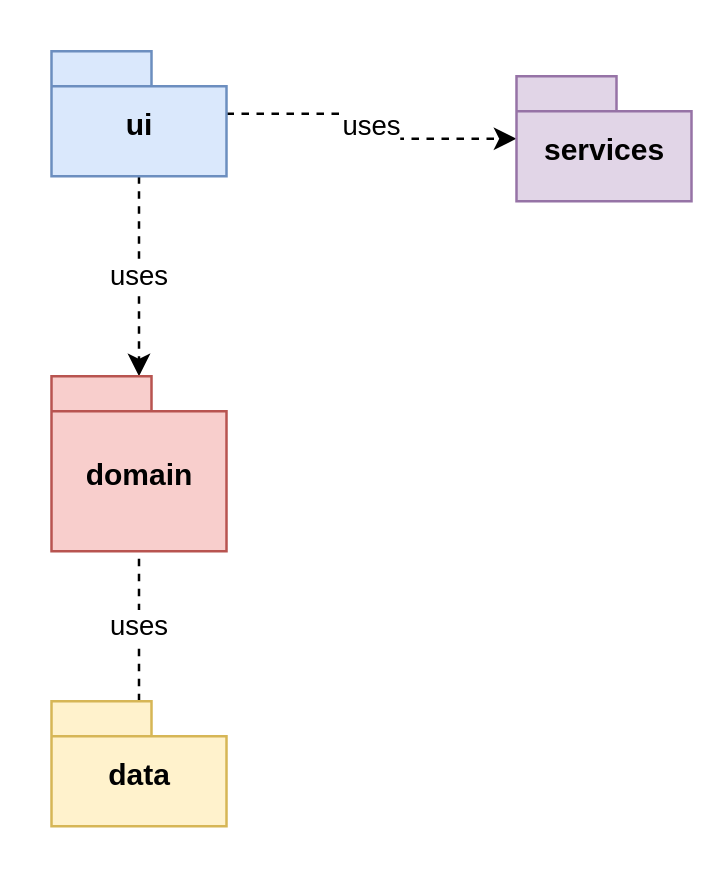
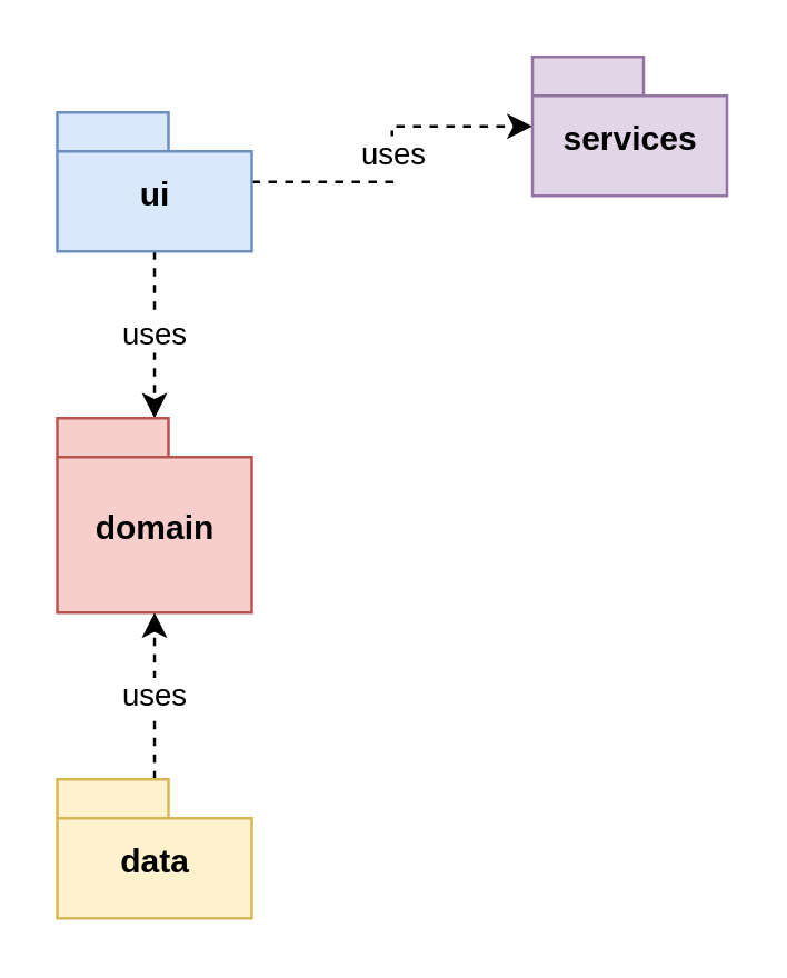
- <mxCell id="4" value="ui" style="shape=folder;fontStyle=1;spacingTop=10;tabWidth=40;tabHeight=14;tabPosition=left;html=1;fillColor=#dae8fc;strokeColor=#6c8ebf;" vertex="1" parent="1"><mxGeometry x="20" y="20" width="70" height="50" as="geometry" /></mxCell>
+ <mxCell id="4" value="ui" style="shape=folder;fontStyle=1;spacingTop=10;tabWidth=40;tabHeight=14;tabPosition=left;html=1;fillColor=#dae8fc;strokeColor=#6c8ebf;" vertex="1" parent="1"><mxGeometry x="20" y="40" width="70" height="50" as="geometry" /></mxCell>
- <mxCell id="5" value="services" style="shape=folder;fontStyle=1;spacingTop=10;tabWidth=40;tabHeight=14;tabPosition=left;html=1;fillColor=#e1d5e7;strokeColor=#9673a6;" vertex="1" parent="1"><mxGeometry x="206" y="30" width="70" height="50" as="geometry" /></mxCell>
+ <mxCell id="5" value="services" style="shape=folder;fontStyle=1;spacingTop=10;tabWidth=40;tabHeight=14;tabPosition=left;html=1;fillColor=#e1d5e7;strokeColor=#9673a6;" vertex="1" parent="1"><mxGeometry x="191" y="20" width="70" height="50" as="geometry" /></mxCell>
- <mxCell id="7" value="uses" style="edgeStyle=orthogonalEdgeStyle;rounded=0;orthogonalLoop=1;jettySize=auto;html=1;entryX=0.5;entryY=1;entryDx=0;entryDy=0;entryPerimeter=0;dashed=1;endArrow=none;" edge="1" parent="1" source="8" target="6"><mxGeometry relative="1" as="geometry" /></mxCell>
+ <mxCell id="7" value="uses" style="edgeStyle=orthogonalEdgeStyle;rounded=0;orthogonalLoop=1;jettySize=auto;html=1;entryX=0.5;entryY=1;entryDx=0;entryDy=0;entryPerimeter=0;dashed=1;" edge="1" parent="1" source="8" target="6"><mxGeometry relative="1" as="geometry" /></mxCell>
